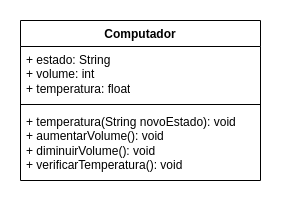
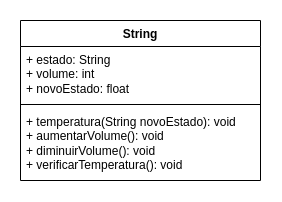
- <mxCell id="2" value="Computador" style="swimlane;fontStyle=1;align=center;verticalAlign=top;childLayout=stackLayout;horizontal=1;startSize=26;horizontalStack=0;resizeParent=1;resizeParentMax=0;resizeLast=0;collapsible=1;marginBottom=0;whiteSpace=wrap;html=1;" vertex="1" parent="1"><mxGeometry x="20" y="20" width="240" height="160" as="geometry" /></mxCell>
+ <mxCell id="2" value="String" style="swimlane;fontStyle=1;align=center;verticalAlign=top;childLayout=stackLayout;horizontal=1;startSize=26;horizontalStack=0;resizeParent=1;resizeParentMax=0;resizeLast=0;collapsible=1;marginBottom=0;whiteSpace=wrap;html=1;" vertex="1" parent="1"><mxGeometry x="20" y="20" width="240" height="160" as="geometry" /></mxCell>
- <mxCell id="3" value="+ estado: String&lt;div&gt;+ volume: int&lt;/div&gt;&lt;div&gt;+ temperatura: float&lt;/div&gt;" style="text;strokeColor=none;fillColor=none;align=left;verticalAlign=top;spacingLeft=4;spacingRight=4;overflow=hidden;rotatable=0;points=[[0,0.5],[1,0.5]];portConstraint=eastwest;whiteSpace=wrap;html=1;" vertex="1" parent="2"><mxGeometry y="26" width="240" height="54" as="geometry" /></mxCell>
+ <mxCell id="3" value="+ estado: String&lt;div&gt;+ volume: int&lt;/div&gt;&lt;div&gt;+ novoEstado: float&lt;/div&gt;" style="text;strokeColor=none;fillColor=none;align=left;verticalAlign=top;spacingLeft=4;spacingRight=4;overflow=hidden;rotatable=0;points=[[0,0.5],[1,0.5]];portConstraint=eastwest;whiteSpace=wrap;html=1;" vertex="1" parent="2"><mxGeometry y="26" width="240" height="54" as="geometry" /></mxCell>
